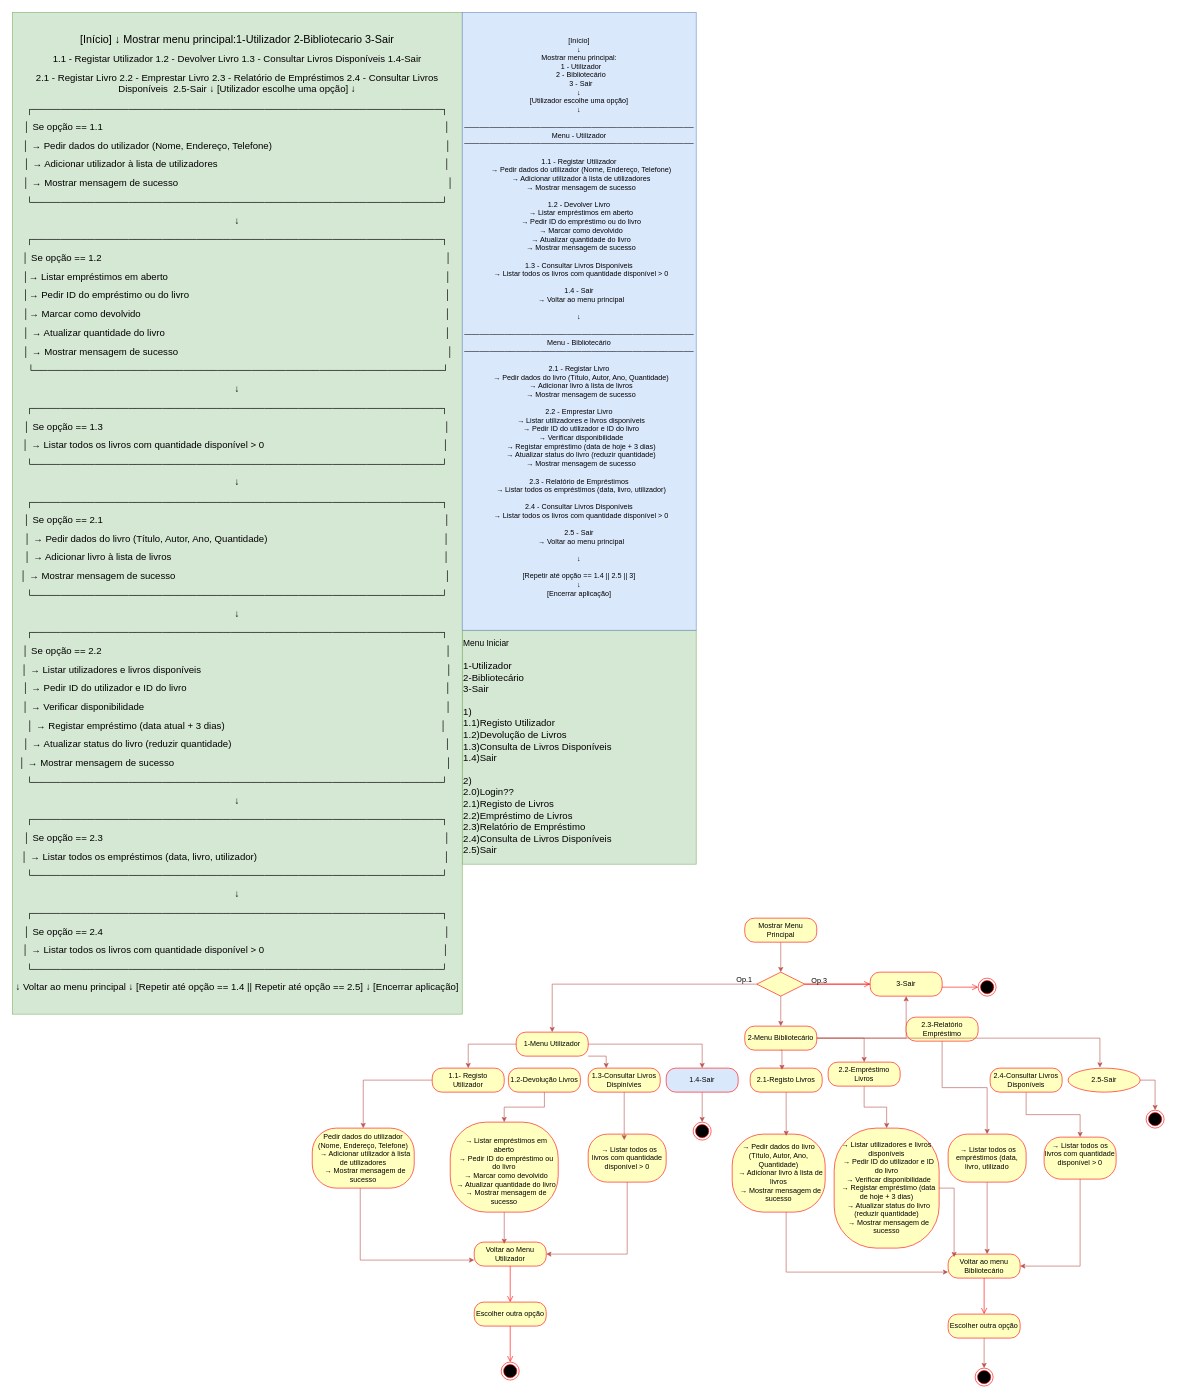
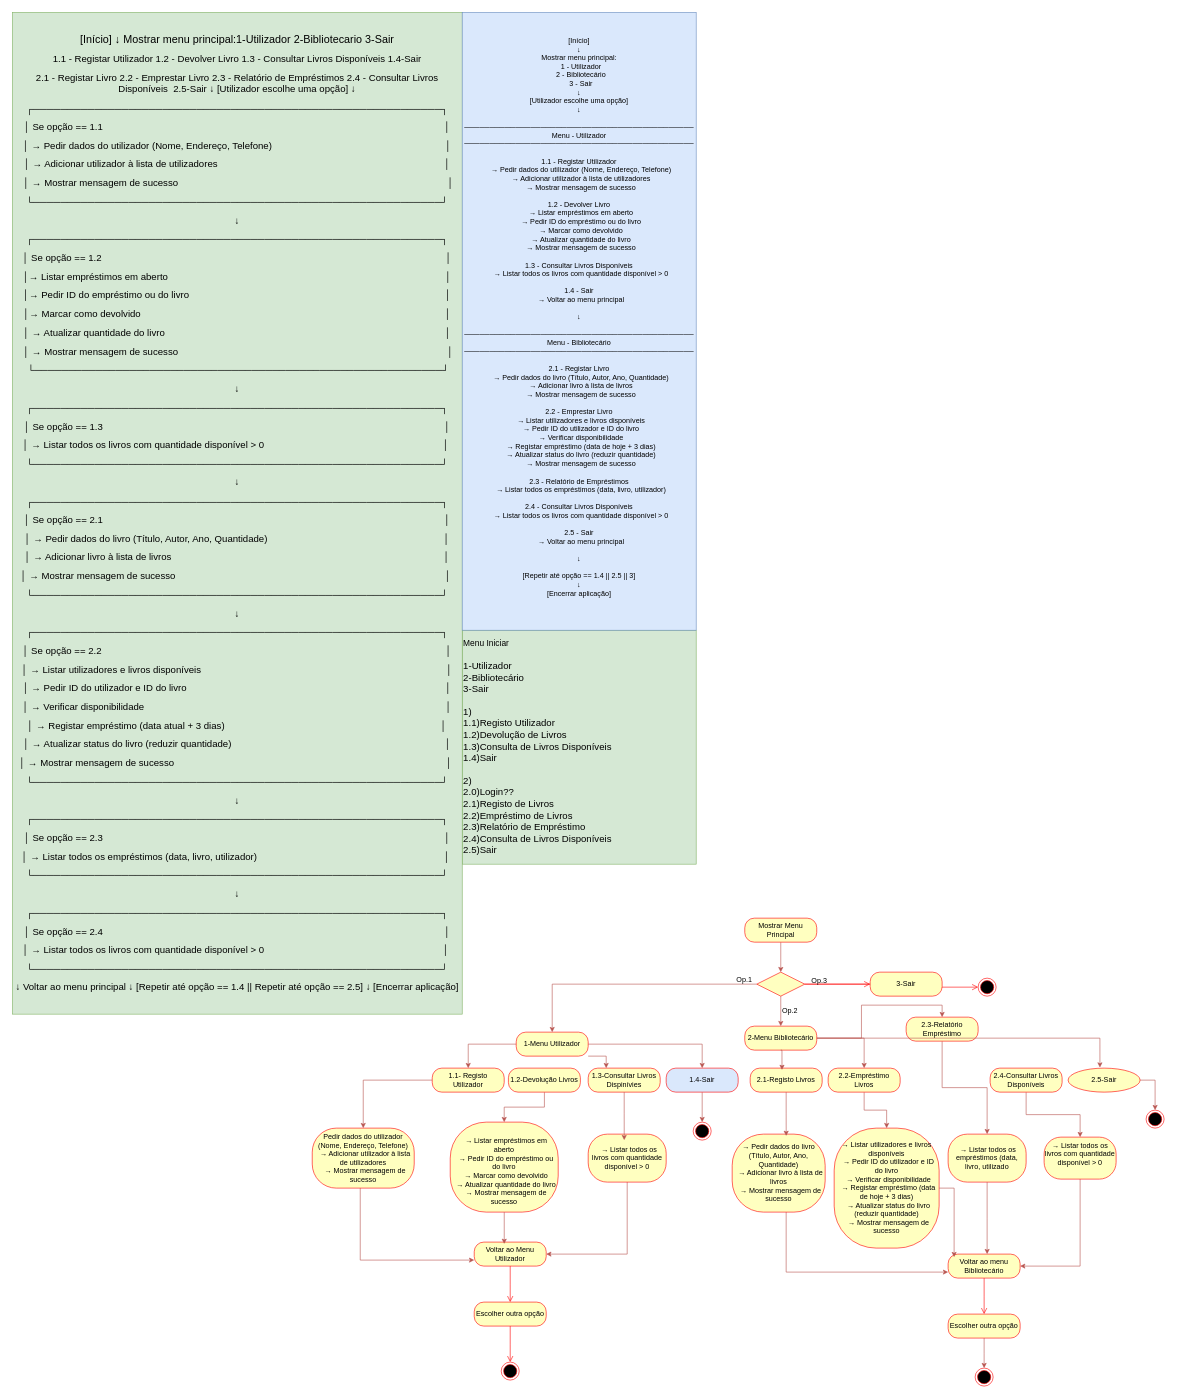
- <mxCell id="11" style="edgeStyle=orthogonalEdgeStyle;rounded=0;orthogonalLoop=1;jettySize=auto;html=1;exitX=1;exitY=0.5;exitDx=0;exitDy=0;fillColor=#f8cecc;strokeColor=#b85450;" edge="1" parent="1" source="13" target="17"><mxGeometry relative="1" as="geometry" /></mxCell>
+ <mxCell id="11" style="edgeStyle=orthogonalEdgeStyle;rounded=0;orthogonalLoop=1;jettySize=auto;html=1;exitX=1;exitY=0.5;exitDx=0;exitDy=0;entryX=0.5;entryY=0;entryDx=0;entryDy=0;fillColor=#f8cecc;strokeColor=#b85450;" edge="1" parent="1" source="13" target="30"><mxGeometry relative="1" as="geometry" /></mxCell>
+ <mxCell id="55" value="Op.2" style="text;html=1;align=center;verticalAlign=middle;resizable=0;points=[];autosize=1;strokeColor=none;fillColor=none;" vertex="1" parent="1"><mxGeometry x="1291" y="1670" width="50" height="30" as="geometry" /></mxCell>
- <mxCell id="28" value="2.2-Empréstimo Livros" style="rounded=1;whiteSpace=wrap;html=1;arcSize=40;fontColor=#000000;fillColor=#ffffc0;strokeColor=#ff0000;" vertex="1" parent="1"><mxGeometry x="1380" y="1770" width="120" height="40" as="geometry" /></mxCell>
+ <mxCell id="28" value="2.2-Empréstimo Livros" style="rounded=1;whiteSpace=wrap;html=1;arcSize=40;fontColor=#000000;fillColor=#ffffc0;strokeColor=#ff0000;" vertex="1" parent="1"><mxGeometry x="1380" y="1780" width="120" height="40" as="geometry" /></mxCell>
